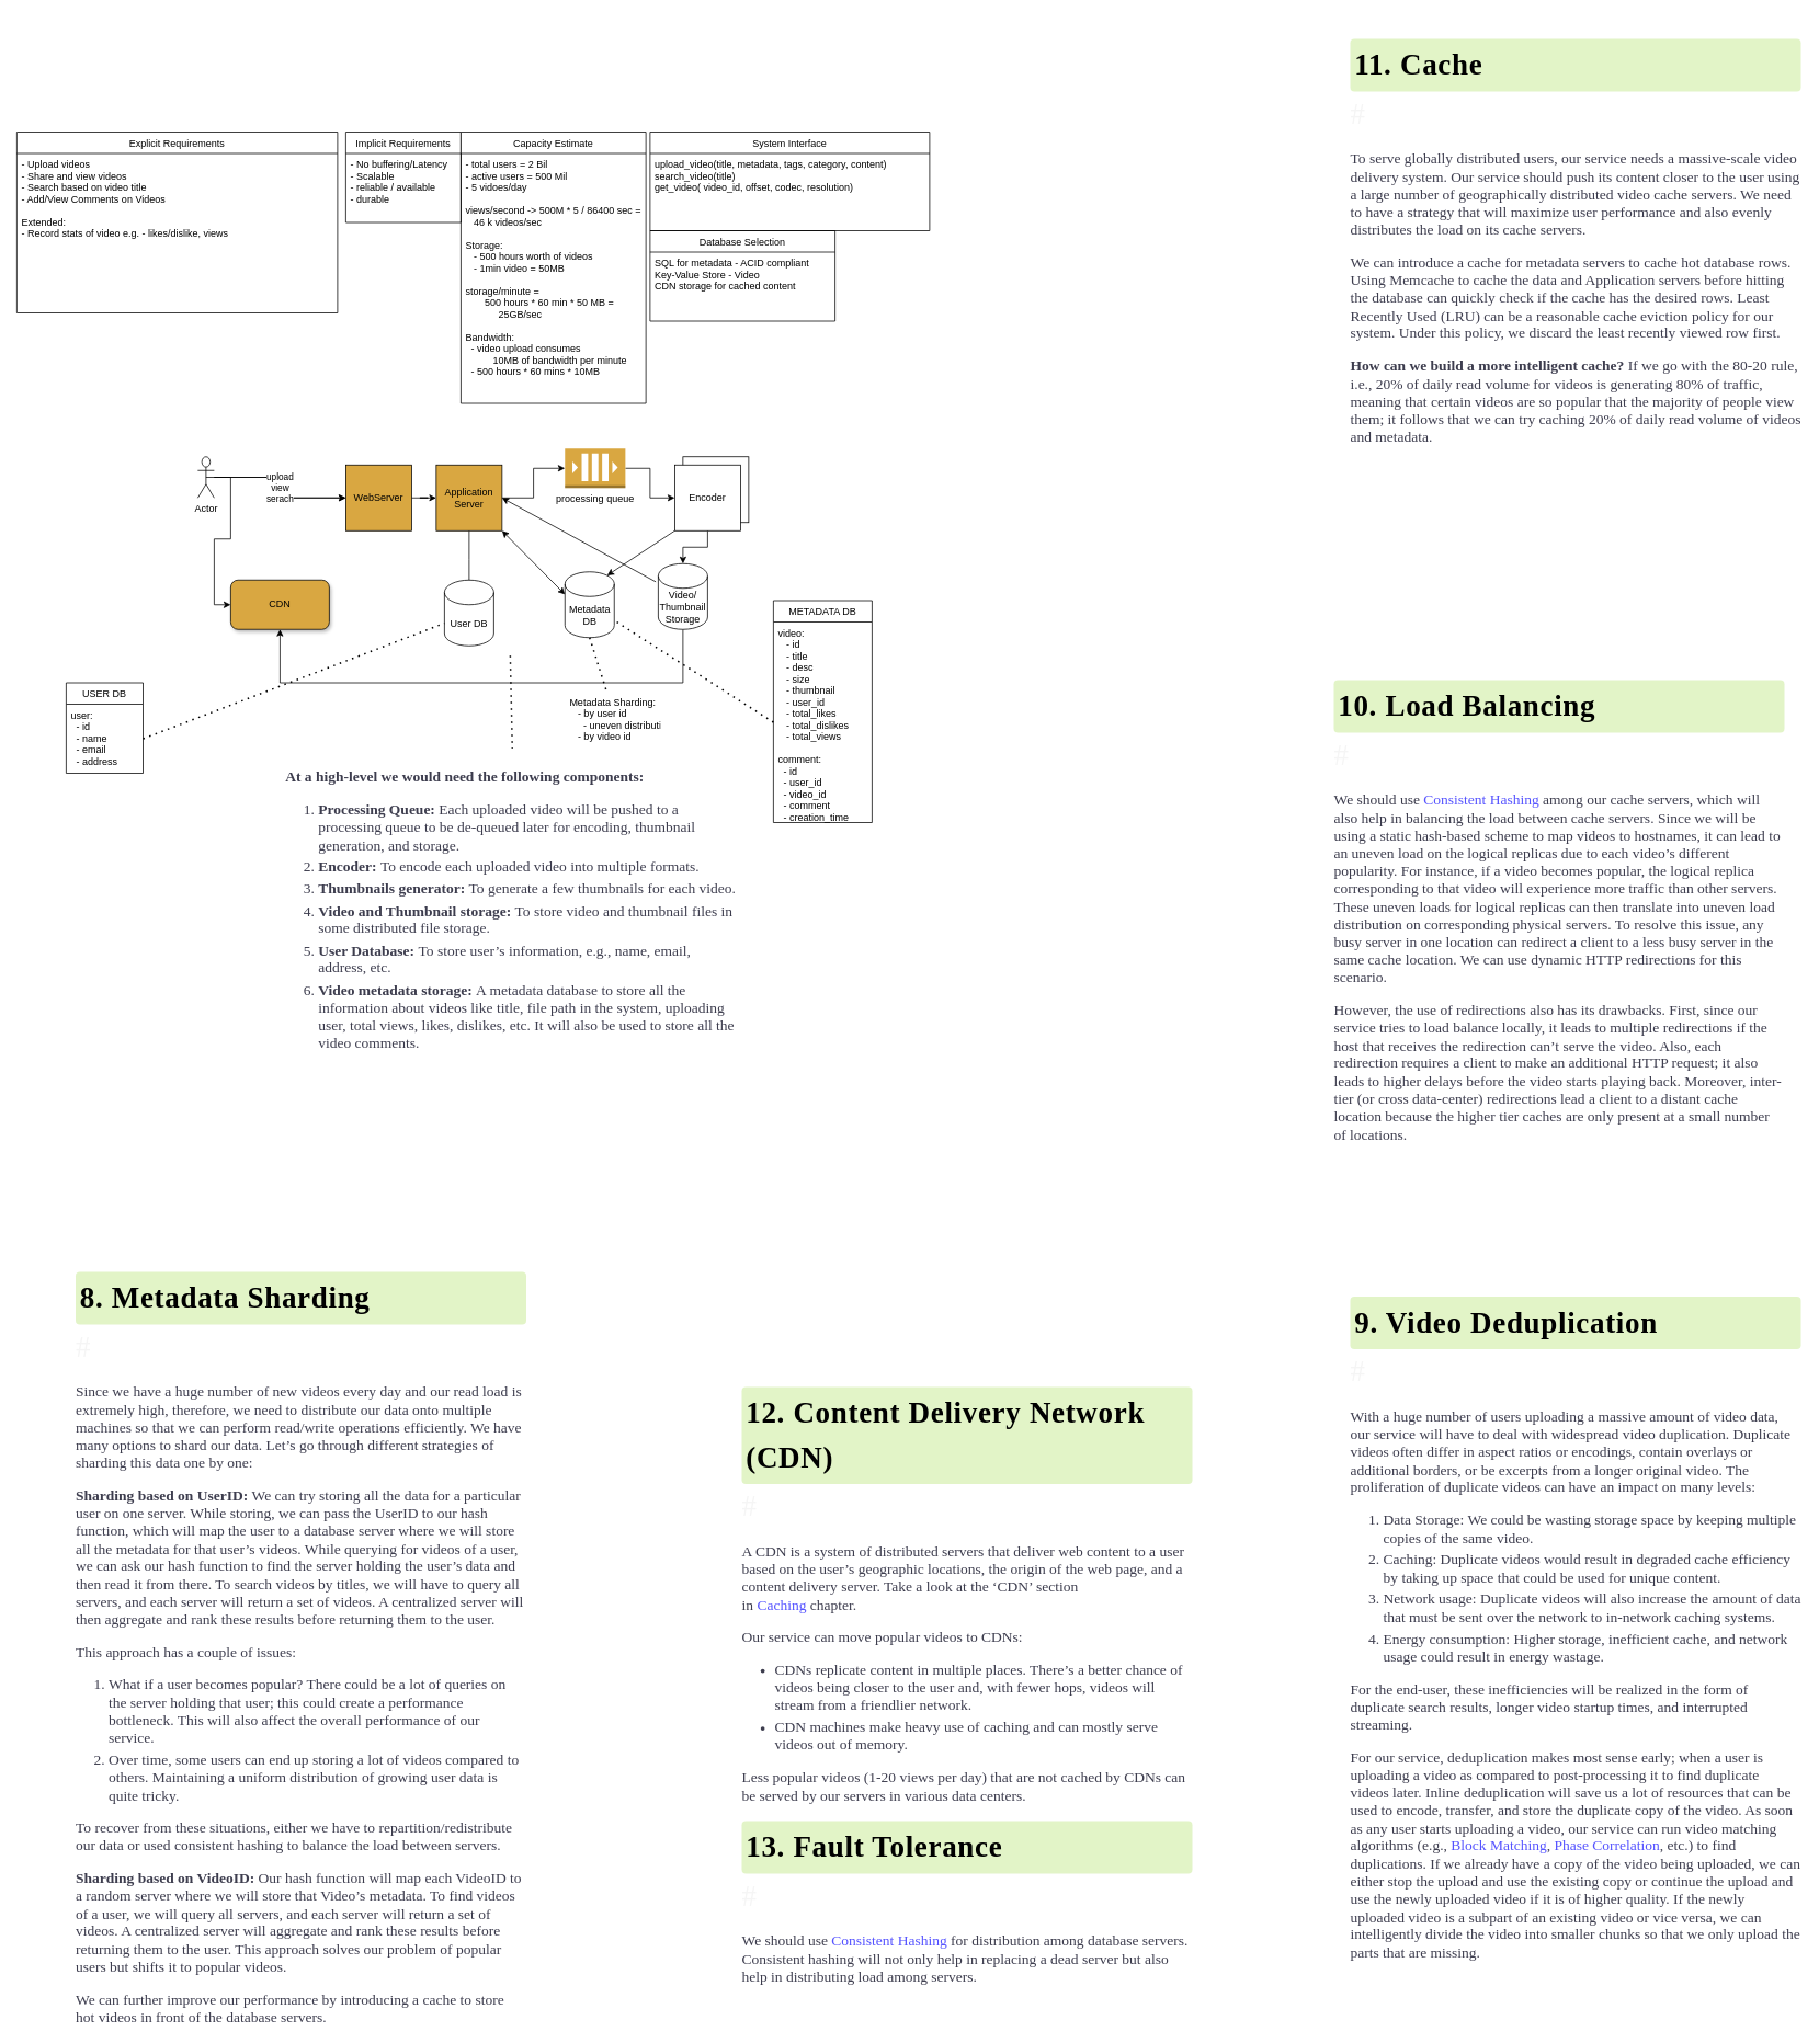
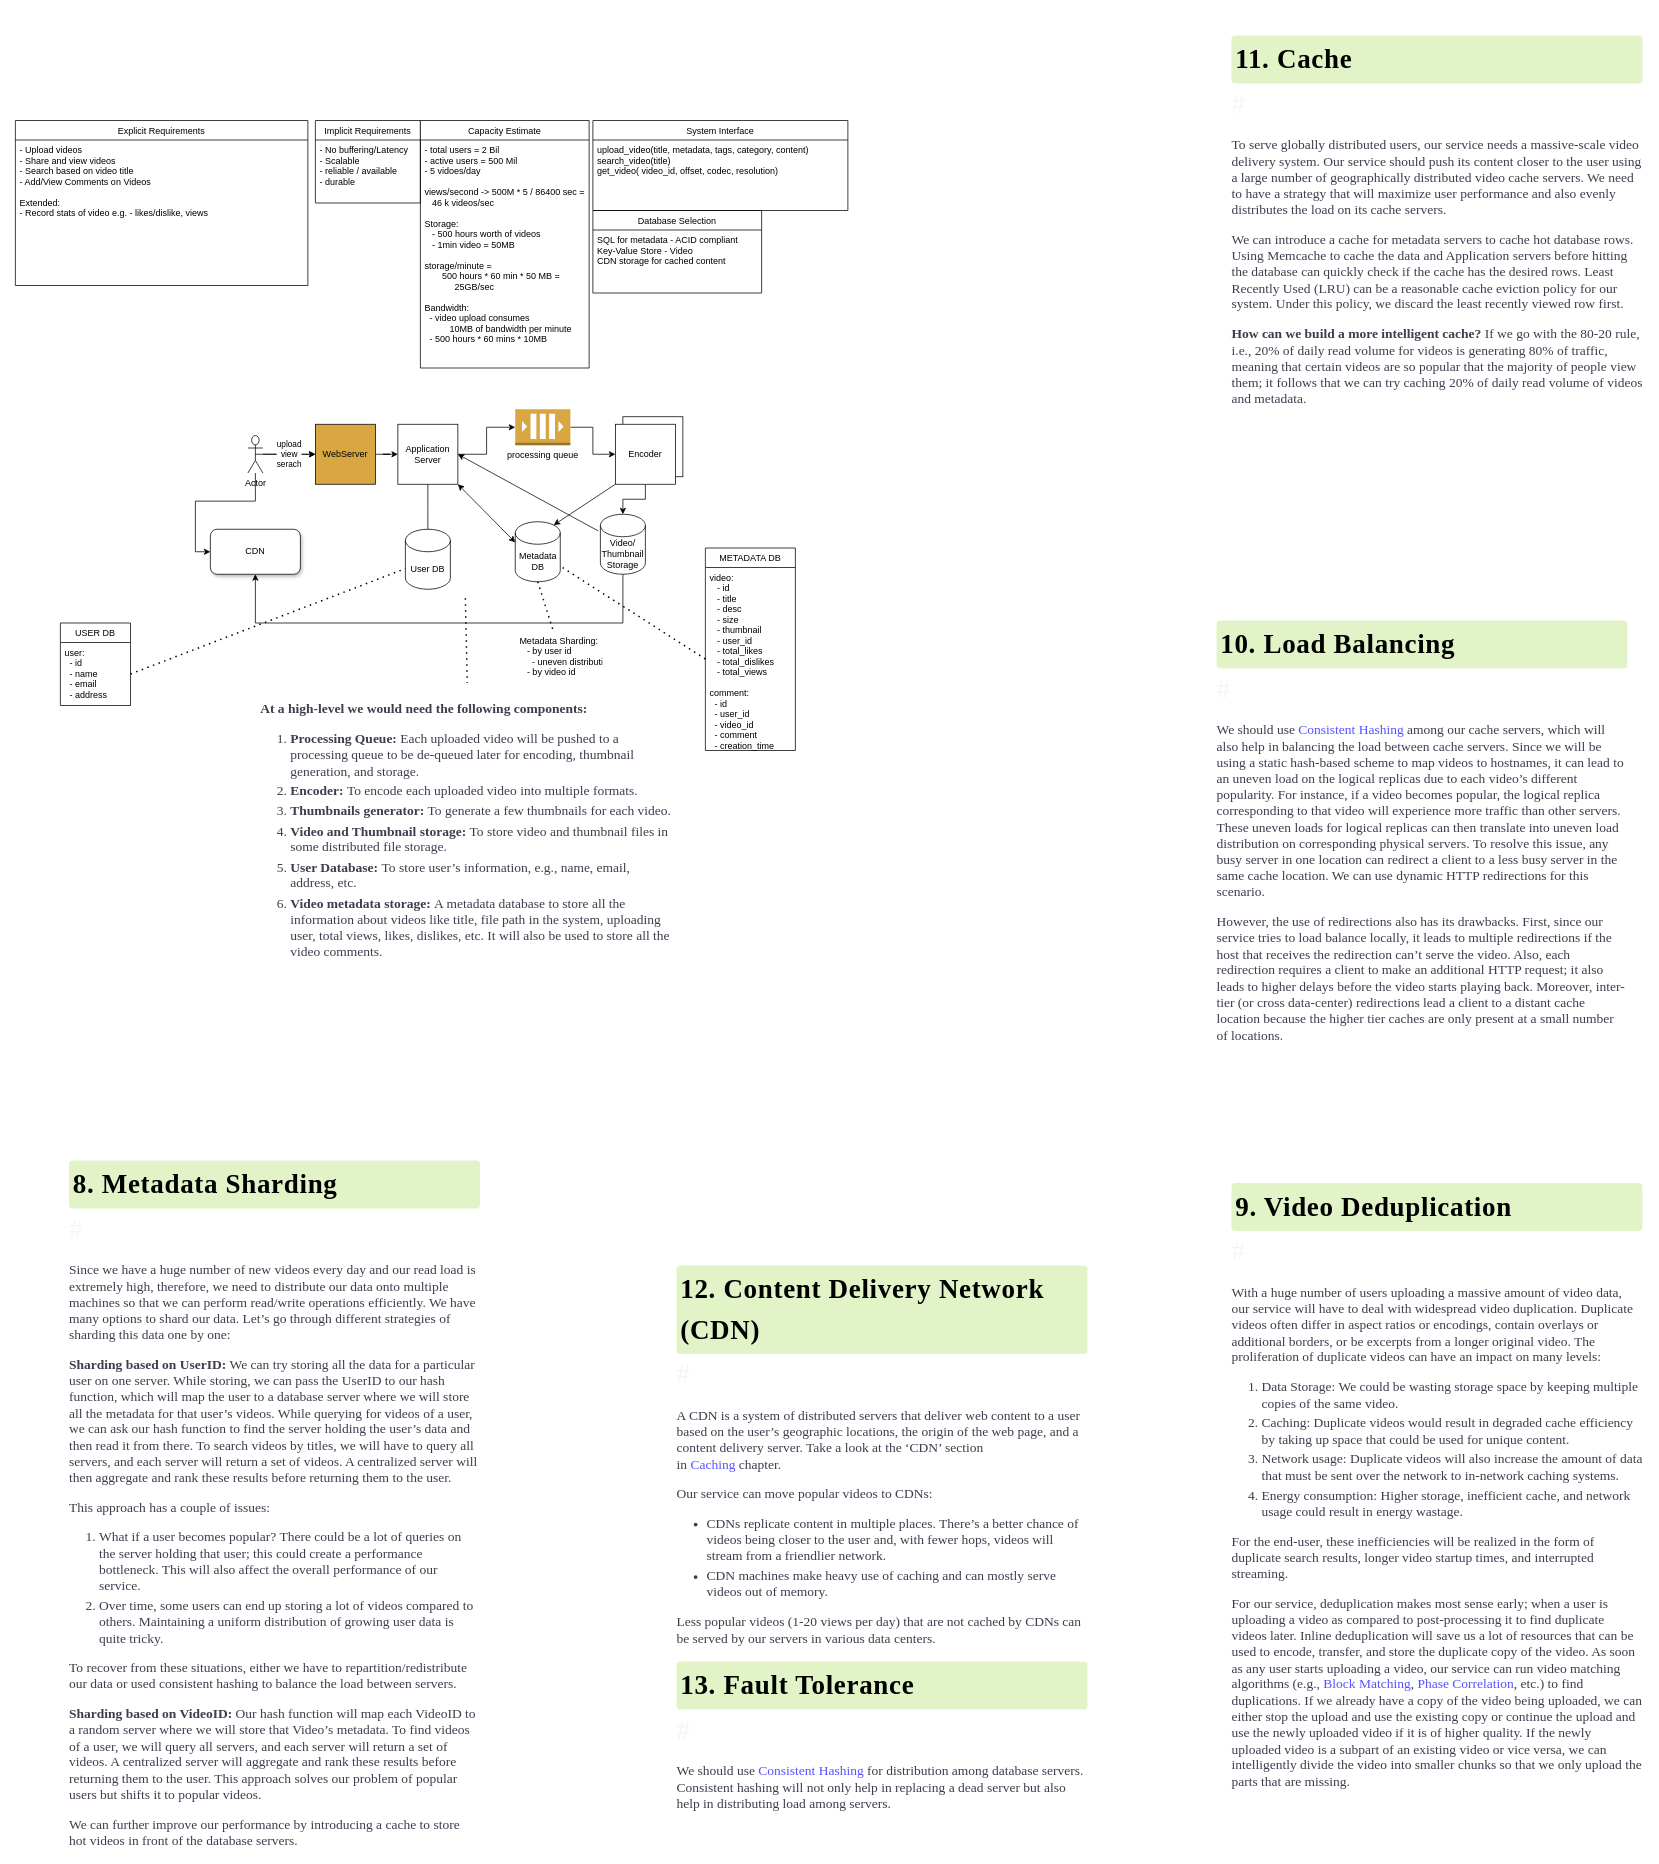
- <mxCell id="16" value="Actor" style="shape=umlActor;verticalLabelPosition=bottom;verticalAlign=top;html=1;outlineConnect=0;" parent="1" vertex="1"><mxGeometry x="240" y="555" width="20" height="50" as="geometry" /></mxCell>
+ <mxCell id="16" value="Actor" style="shape=umlActor;verticalLabelPosition=bottom;verticalAlign=top;html=1;outlineConnect=0;" parent="1" vertex="1"><mxGeometry x="330" y="580" width="20" height="50" as="geometry" /></mxCell>
- <mxCell id="21" value="Application Server" style="whiteSpace=wrap;html=1;aspect=fixed;fillColor=#d9a741;" parent="1" vertex="1"><mxGeometry x="530" y="565" width="80" height="80" as="geometry" /></mxCell>
+ <mxCell id="21" value="Application Server" style="whiteSpace=wrap;html=1;aspect=fixed;" parent="1" vertex="1"><mxGeometry x="530" y="565" width="80" height="80" as="geometry" /></mxCell>
- <mxCell id="41" value="CDN" style="rounded=1;whiteSpace=wrap;html=1;shadow=1;fillColor=#d9a741;" parent="1" vertex="1"><mxGeometry x="280" y="705" width="120" height="60" as="geometry" /></mxCell>
+ <mxCell id="41" value="CDN" style="rounded=1;whiteSpace=wrap;html=1;shadow=1;" parent="1" vertex="1"><mxGeometry x="280" y="705" width="120" height="60" as="geometry" /></mxCell>
